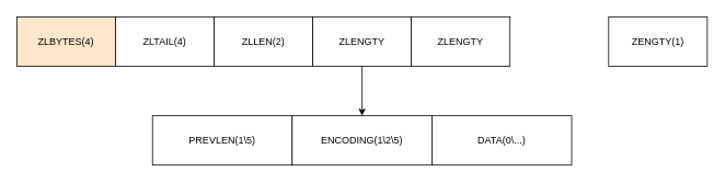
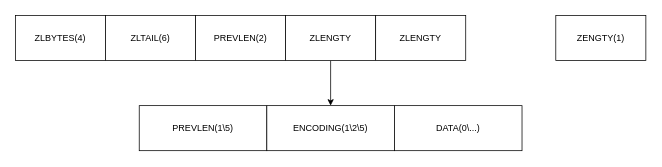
- <mxCell id="2" value="ZLBYTES(4)" style="rounded=0;whiteSpace=wrap;html=1;fillColor=#ffe6cc;" vertex="1" parent="1"><mxGeometry x="20" y="20" width="120" height="60" as="geometry" /></mxCell>
+ <mxCell id="2" value="ZLBYTES(4)" style="rounded=0;whiteSpace=wrap;html=1;" vertex="1" parent="1"><mxGeometry x="20" y="20" width="120" height="60" as="geometry" /></mxCell>
- <mxCell id="3" value="ZLTAIL(4)" style="rounded=0;whiteSpace=wrap;html=1;" vertex="1" parent="1"><mxGeometry x="140" y="20" width="120" height="60" as="geometry" /></mxCell>
+ <mxCell id="3" value="ZLTAIL(6)" style="rounded=0;whiteSpace=wrap;html=1;" vertex="1" parent="1"><mxGeometry x="140" y="20" width="120" height="60" as="geometry" /></mxCell>
- <mxCell id="4" value="ZLLEN(2)" style="rounded=0;whiteSpace=wrap;html=1;" vertex="1" parent="1"><mxGeometry x="260" y="20" width="120" height="60" as="geometry" /></mxCell>
+ <mxCell id="4" value="PREVLEN(2)" style="rounded=0;whiteSpace=wrap;html=1;" vertex="1" parent="1"><mxGeometry x="260" y="20" width="120" height="60" as="geometry" /></mxCell>
